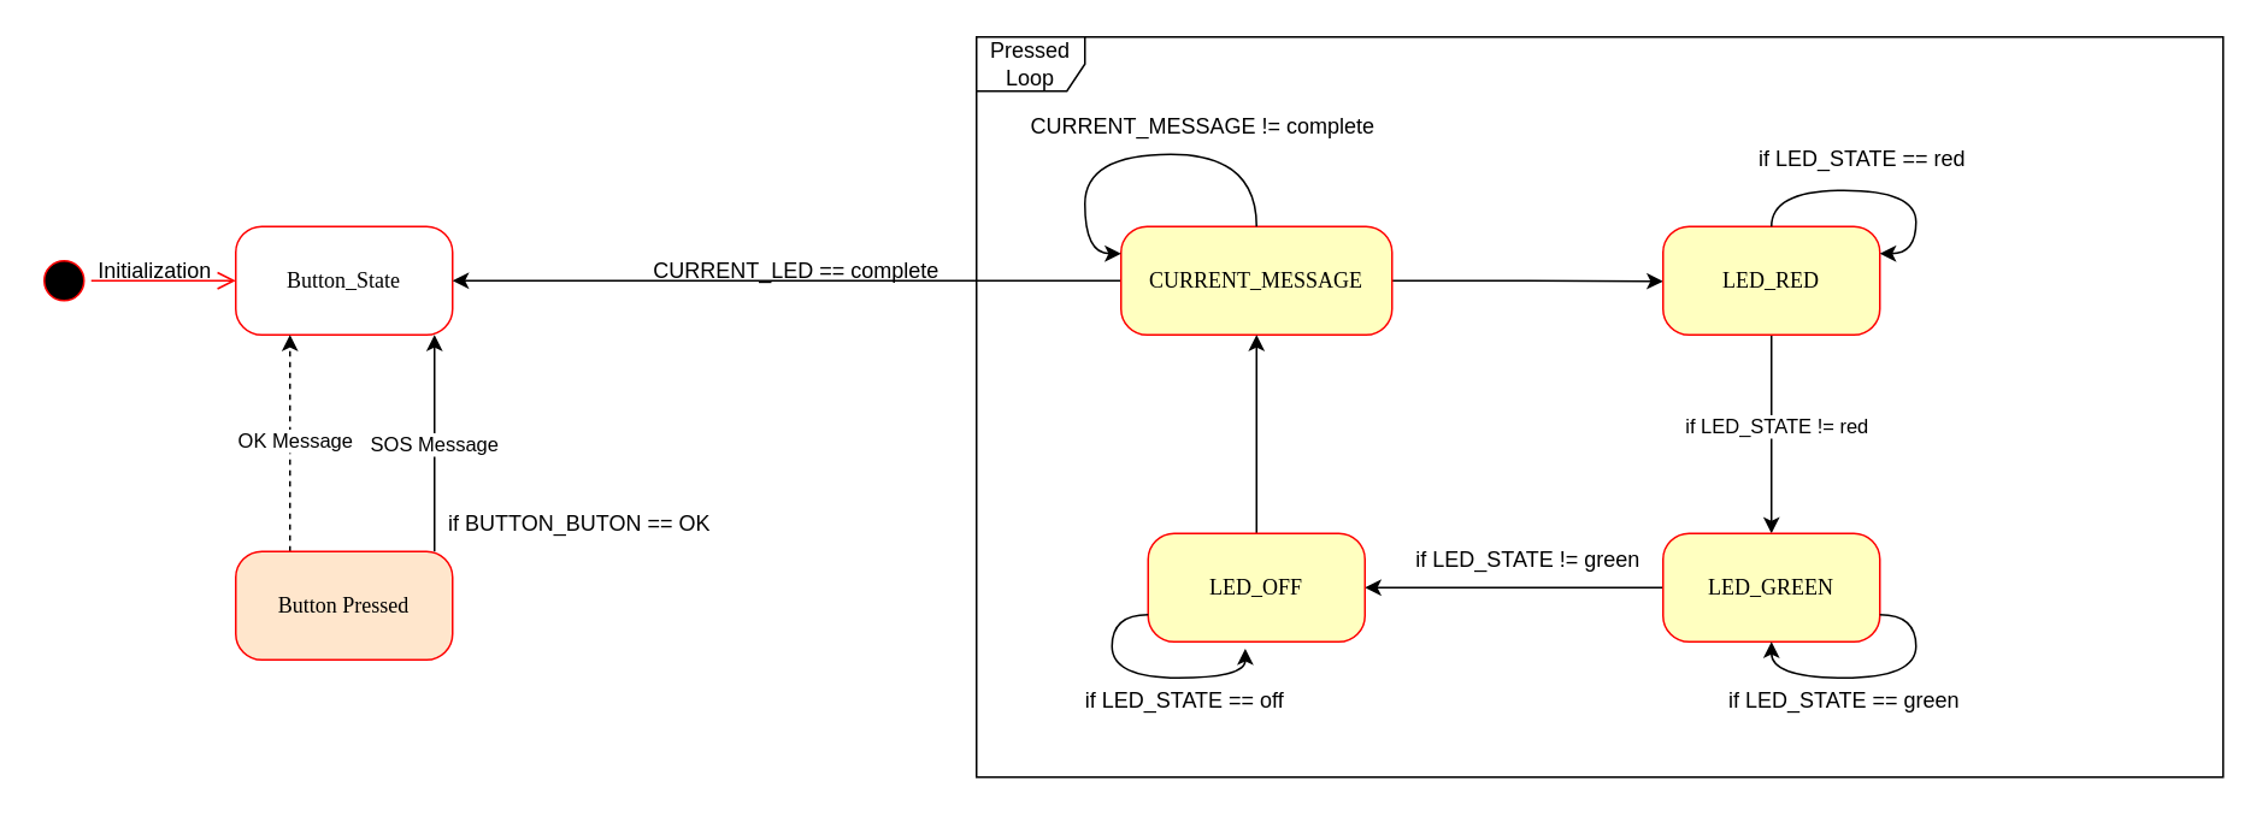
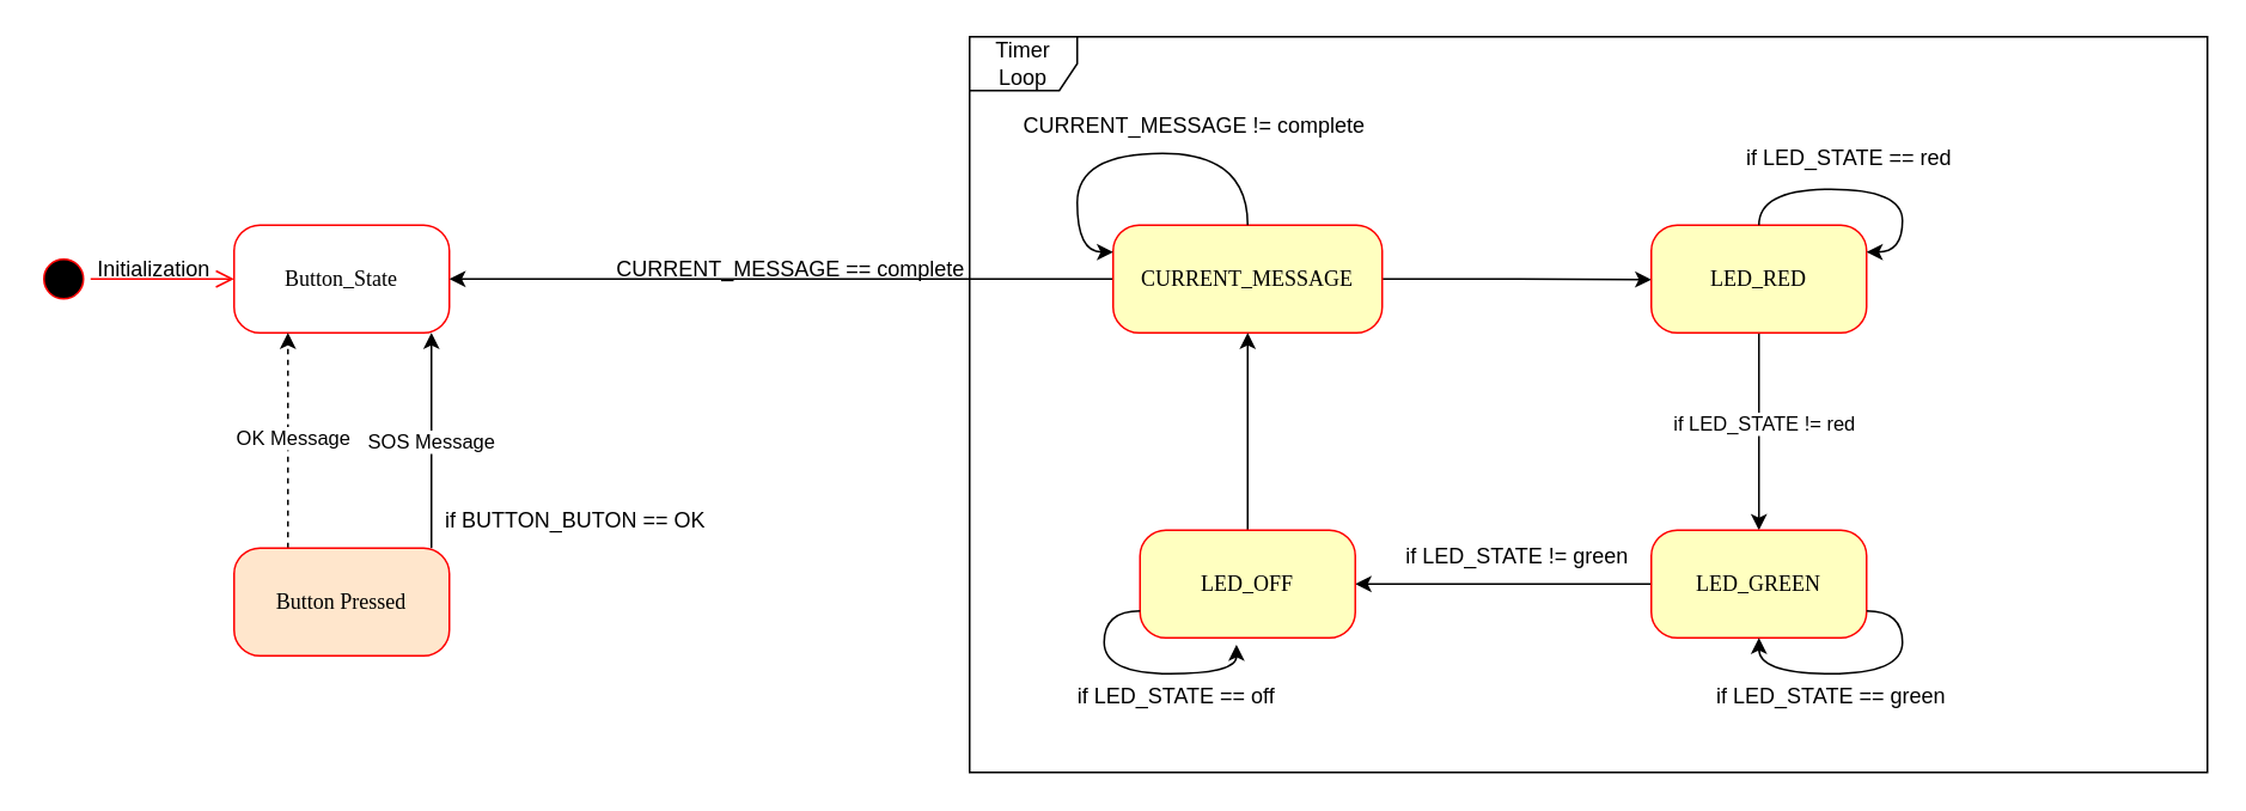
- <mxCell id="33" value="Pressed Loop" style="shape=umlFrame;whiteSpace=wrap;html=1;pointerEvents=0;" vertex="1" parent="1"><mxGeometry x="540" y="20" width="690" height="410" as="geometry" /></mxCell>
+ <mxCell id="33" value="Timer Loop" style="shape=umlFrame;whiteSpace=wrap;html=1;pointerEvents=0;" vertex="1" parent="1"><mxGeometry x="540" y="20" width="690" height="410" as="geometry" /></mxCell>
- <mxCell id="16" value="CURRENT_LED == complete" style="text;html=1;align=center;verticalAlign=middle;resizable=0;points=[];autosize=1;strokeColor=none;fillColor=none;" vertex="1" parent="1"><mxGeometry x="330" y="135" width="220" height="30" as="geometry" /></mxCell>
+ <mxCell id="16" value="CURRENT_MESSAGE == complete" style="text;html=1;align=center;verticalAlign=middle;resizable=0;points=[];autosize=1;strokeColor=none;fillColor=none;" vertex="1" parent="1"><mxGeometry x="330" y="135" width="220" height="30" as="geometry" /></mxCell>
